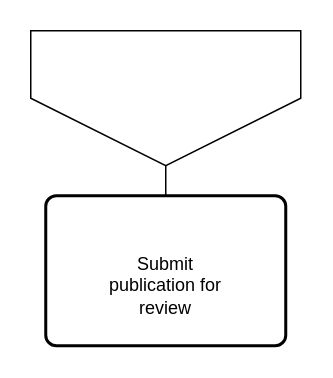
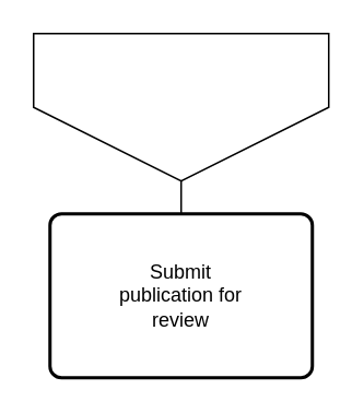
- <mxCell id="5" value="Submit publication for review" style="text;html=1;align=center;verticalAlign=middle;whiteSpace=wrap;rounded=0;" vertex="1" parent="1"><mxGeometry x="60" y="175" width="100" height="30" as="geometry" /></mxCell>
+ <mxCell id="5" value="Submit publication for review" style="text;html=1;align=center;verticalAlign=middle;whiteSpace=wrap;rounded=0;" vertex="1" parent="1"><mxGeometry x="60" y="165" width="100" height="30" as="geometry" /></mxCell>
